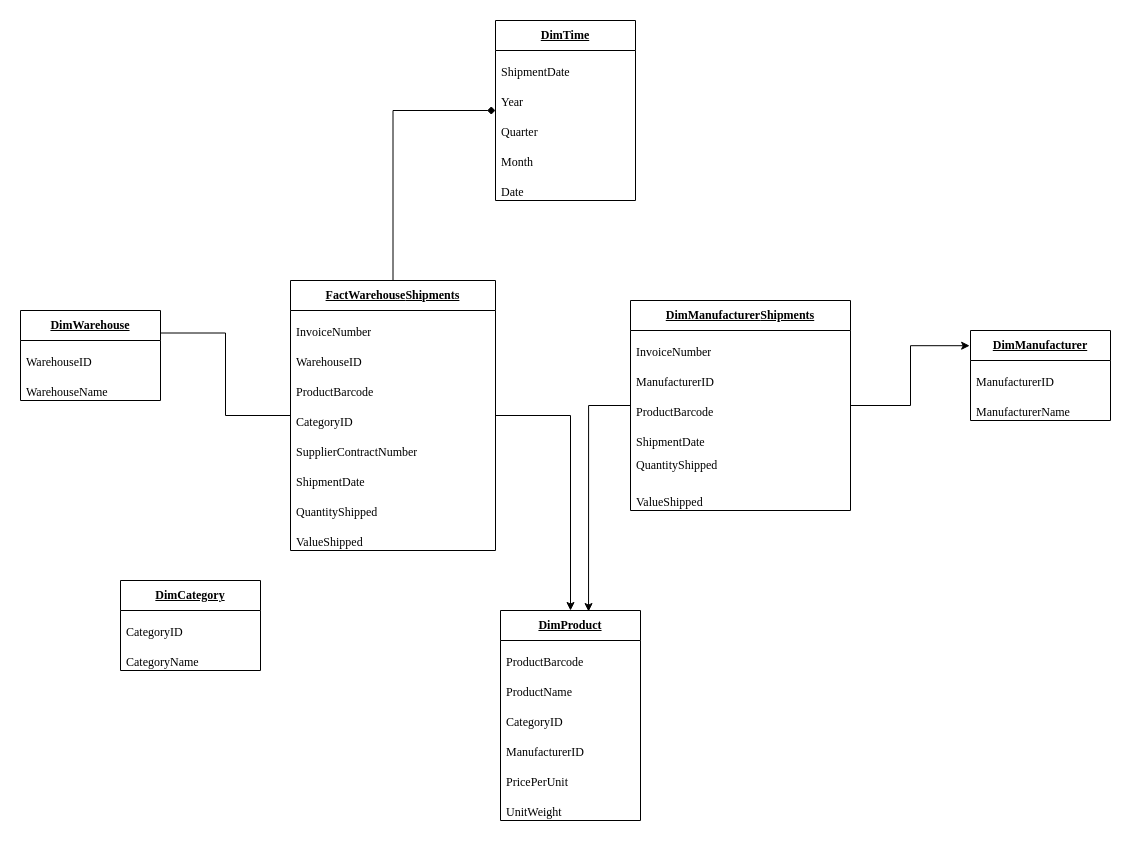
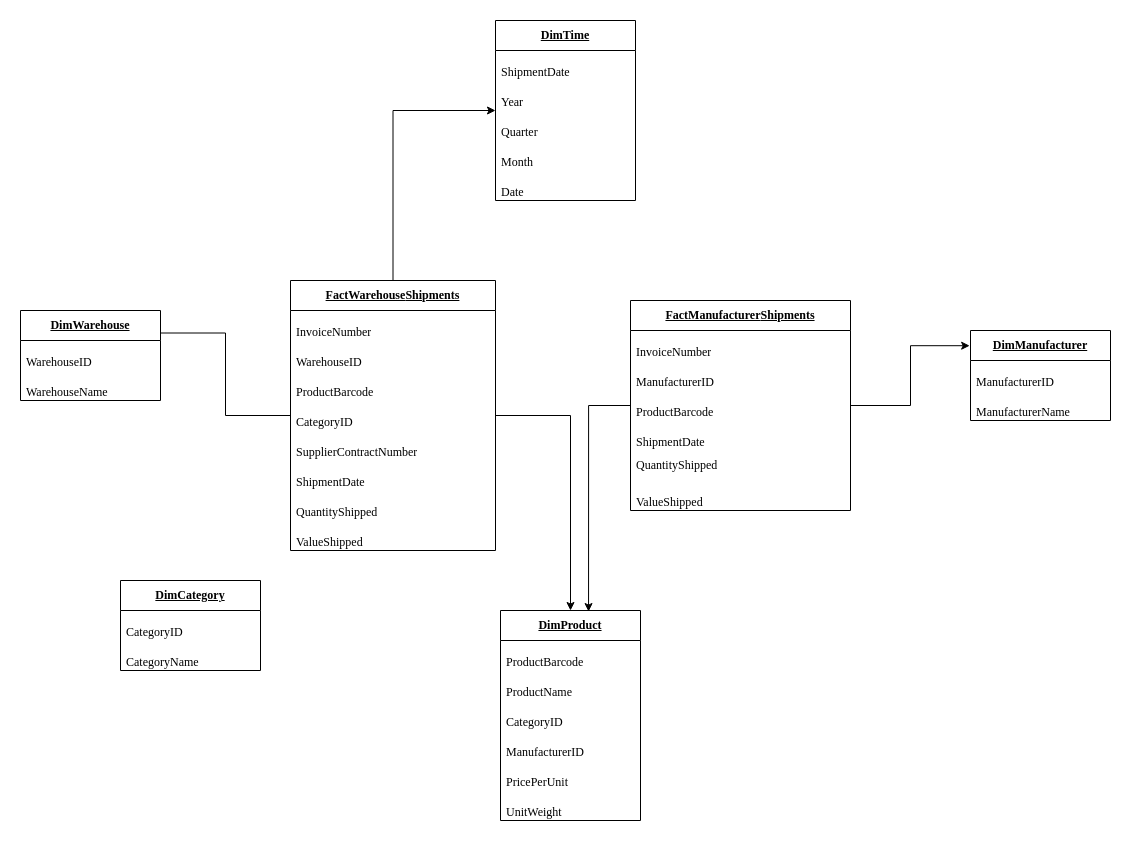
- <mxCell id="3" style="edgeStyle=orthogonalEdgeStyle;rounded=0;orthogonalLoop=1;jettySize=auto;html=1;entryX=0;entryY=0.5;entryDx=0;entryDy=0;endArrow=diamond;" edge="1" parent="1" source="4" target="36"><mxGeometry relative="1" as="geometry" /></mxCell>
+ <mxCell id="3" style="edgeStyle=orthogonalEdgeStyle;rounded=0;orthogonalLoop=1;jettySize=auto;html=1;entryX=0;entryY=0.5;entryDx=0;entryDy=0;" edge="1" parent="1" source="4" target="36"><mxGeometry relative="1" as="geometry" /></mxCell>
- <mxCell id="13" value="&lt;p class=&quot;MsoNormal&quot;&gt;&lt;b&gt;&lt;u&gt;&lt;span style=&quot;font-family: &amp;quot;Times New Roman&amp;quot;;&quot;&gt;DimManufacturer&lt;/span&gt;&lt;/u&gt;&lt;/b&gt;&lt;b&gt;&lt;u&gt;&lt;span style=&quot;font-family: &amp;quot;Times New Roman&amp;quot;;&quot;&gt;Shipments&lt;/span&gt;&lt;/u&gt;&lt;/b&gt;&lt;/p&gt;" style="swimlane;fontStyle=0;childLayout=stackLayout;horizontal=1;startSize=30;horizontalStack=0;resizeParent=1;resizeParentMax=0;resizeLast=0;collapsible=1;marginBottom=0;whiteSpace=wrap;html=1;" vertex="1" parent="1"><mxGeometry x="630" y="300" width="220" height="210" as="geometry" /></mxCell>
+ <mxCell id="13" value="&lt;p class=&quot;MsoNormal&quot;&gt;&lt;b&gt;&lt;u&gt;&lt;span style=&quot;font-family: &amp;quot;Times New Roman&amp;quot;;&quot;&gt;FactManufacturer&lt;/span&gt;&lt;/u&gt;&lt;/b&gt;&lt;b&gt;&lt;u&gt;&lt;span style=&quot;font-family: &amp;quot;Times New Roman&amp;quot;;&quot;&gt;Shipments&lt;/span&gt;&lt;/u&gt;&lt;/b&gt;&lt;/p&gt;" style="swimlane;fontStyle=0;childLayout=stackLayout;horizontal=1;startSize=30;horizontalStack=0;resizeParent=1;resizeParentMax=0;resizeLast=0;collapsible=1;marginBottom=0;whiteSpace=wrap;html=1;" vertex="1" parent="1"><mxGeometry x="630" y="300" width="220" height="210" as="geometry" /></mxCell>
